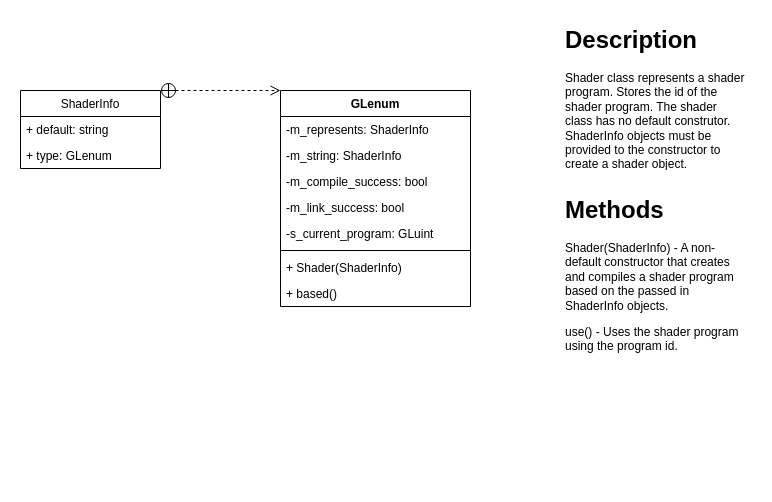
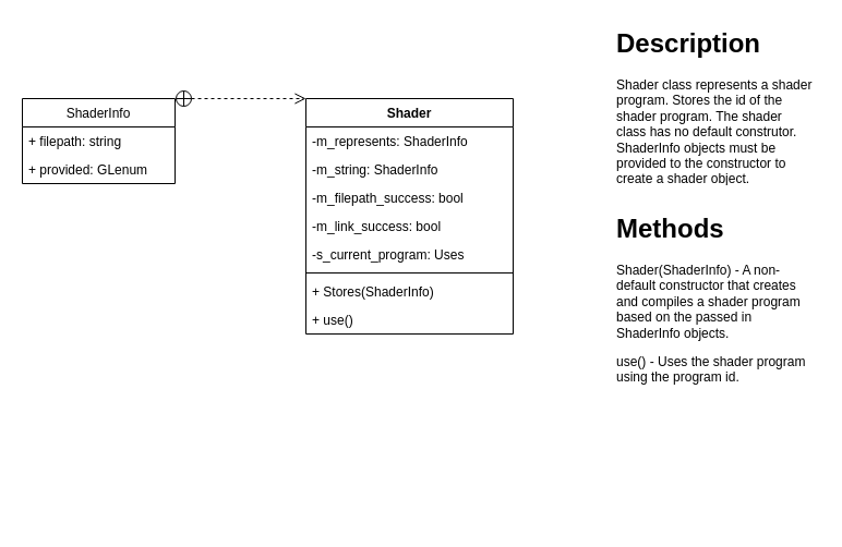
- <mxCell id="2" value="GLenum" style="swimlane;fontStyle=1;align=center;verticalAlign=top;childLayout=stackLayout;horizontal=1;startSize=26;horizontalStack=0;resizeParent=1;resizeParentMax=0;resizeLast=0;collapsible=1;marginBottom=0;" vertex="1" parent="1"><mxGeometry x="280" y="90" width="190" height="216" as="geometry" /></mxCell>
+ <mxCell id="2" value="Shader" style="swimlane;fontStyle=1;align=center;verticalAlign=top;childLayout=stackLayout;horizontal=1;startSize=26;horizontalStack=0;resizeParent=1;resizeParentMax=0;resizeLast=0;collapsible=1;marginBottom=0;" vertex="1" parent="1"><mxGeometry x="280" y="90" width="190" height="216" as="geometry" /></mxCell>
- <mxCell id="12" value="+ default: string" style="text;strokeColor=none;fillColor=none;align=left;verticalAlign=top;spacingLeft=4;spacingRight=4;overflow=hidden;rotatable=0;points=[[0,0.5],[1,0.5]];portConstraint=eastwest;" vertex="1" parent="11"><mxGeometry y="26" width="140" height="26" as="geometry" /></mxCell>
+ <mxCell id="12" value="+ filepath: string" style="text;strokeColor=none;fillColor=none;align=left;verticalAlign=top;spacingLeft=4;spacingRight=4;overflow=hidden;rotatable=0;points=[[0,0.5],[1,0.5]];portConstraint=eastwest;" vertex="1" parent="11"><mxGeometry y="26" width="140" height="26" as="geometry" /></mxCell>
- <mxCell id="13" value="+ type: GLenum" style="text;strokeColor=none;fillColor=none;align=left;verticalAlign=top;spacingLeft=4;spacingRight=4;overflow=hidden;rotatable=0;points=[[0,0.5],[1,0.5]];portConstraint=eastwest;" vertex="1" parent="11"><mxGeometry y="52" width="140" height="26" as="geometry" /></mxCell>
+ <mxCell id="13" value="+ provided: GLenum" style="text;strokeColor=none;fillColor=none;align=left;verticalAlign=top;spacingLeft=4;spacingRight=4;overflow=hidden;rotatable=0;points=[[0,0.5],[1,0.5]];portConstraint=eastwest;" vertex="1" parent="11"><mxGeometry y="52" width="140" height="26" as="geometry" /></mxCell>
- <mxCell id="5" value="-m_compile_success: bool" style="text;strokeColor=none;fillColor=none;align=left;verticalAlign=top;spacingLeft=4;spacingRight=4;overflow=hidden;rotatable=0;points=[[0,0.5],[1,0.5]];portConstraint=eastwest;" vertex="1" parent="2"><mxGeometry y="78" width="190" height="26" as="geometry" /></mxCell>
+ <mxCell id="5" value="-m_filepath_success: bool" style="text;strokeColor=none;fillColor=none;align=left;verticalAlign=top;spacingLeft=4;spacingRight=4;overflow=hidden;rotatable=0;points=[[0,0.5],[1,0.5]];portConstraint=eastwest;" vertex="1" parent="2"><mxGeometry y="78" width="190" height="26" as="geometry" /></mxCell>
- <mxCell id="7" value="-s_current_program: GLuint" style="text;strokeColor=none;fillColor=none;align=left;verticalAlign=top;spacingLeft=4;spacingRight=4;overflow=hidden;rotatable=0;points=[[0,0.5],[1,0.5]];portConstraint=eastwest;" vertex="1" parent="2"><mxGeometry y="130" width="190" height="26" as="geometry" /></mxCell>
+ <mxCell id="7" value="-s_current_program: Uses" style="text;strokeColor=none;fillColor=none;align=left;verticalAlign=top;spacingLeft=4;spacingRight=4;overflow=hidden;rotatable=0;points=[[0,0.5],[1,0.5]];portConstraint=eastwest;" vertex="1" parent="2"><mxGeometry y="130" width="190" height="26" as="geometry" /></mxCell>
- <mxCell id="9" value="+ Shader(ShaderInfo)" style="text;strokeColor=none;fillColor=none;align=left;verticalAlign=top;spacingLeft=4;spacingRight=4;overflow=hidden;rotatable=0;points=[[0,0.5],[1,0.5]];portConstraint=eastwest;" vertex="1" parent="2"><mxGeometry y="164" width="190" height="26" as="geometry" /></mxCell>
+ <mxCell id="9" value="+ Stores(ShaderInfo)" style="text;strokeColor=none;fillColor=none;align=left;verticalAlign=top;spacingLeft=4;spacingRight=4;overflow=hidden;rotatable=0;points=[[0,0.5],[1,0.5]];portConstraint=eastwest;" vertex="1" parent="2"><mxGeometry y="164" width="190" height="26" as="geometry" /></mxCell>
- <mxCell id="10" value="+ based()" style="text;strokeColor=none;fillColor=none;align=left;verticalAlign=top;spacingLeft=4;spacingRight=4;overflow=hidden;rotatable=0;points=[[0,0.5],[1,0.5]];portConstraint=eastwest;" vertex="1" parent="2"><mxGeometry y="190" width="190" height="26" as="geometry" /></mxCell>
+ <mxCell id="10" value="+ use()" style="text;strokeColor=none;fillColor=none;align=left;verticalAlign=top;spacingLeft=4;spacingRight=4;overflow=hidden;rotatable=0;points=[[0,0.5],[1,0.5]];portConstraint=eastwest;" vertex="1" parent="2"><mxGeometry y="190" width="190" height="26" as="geometry" /></mxCell>
